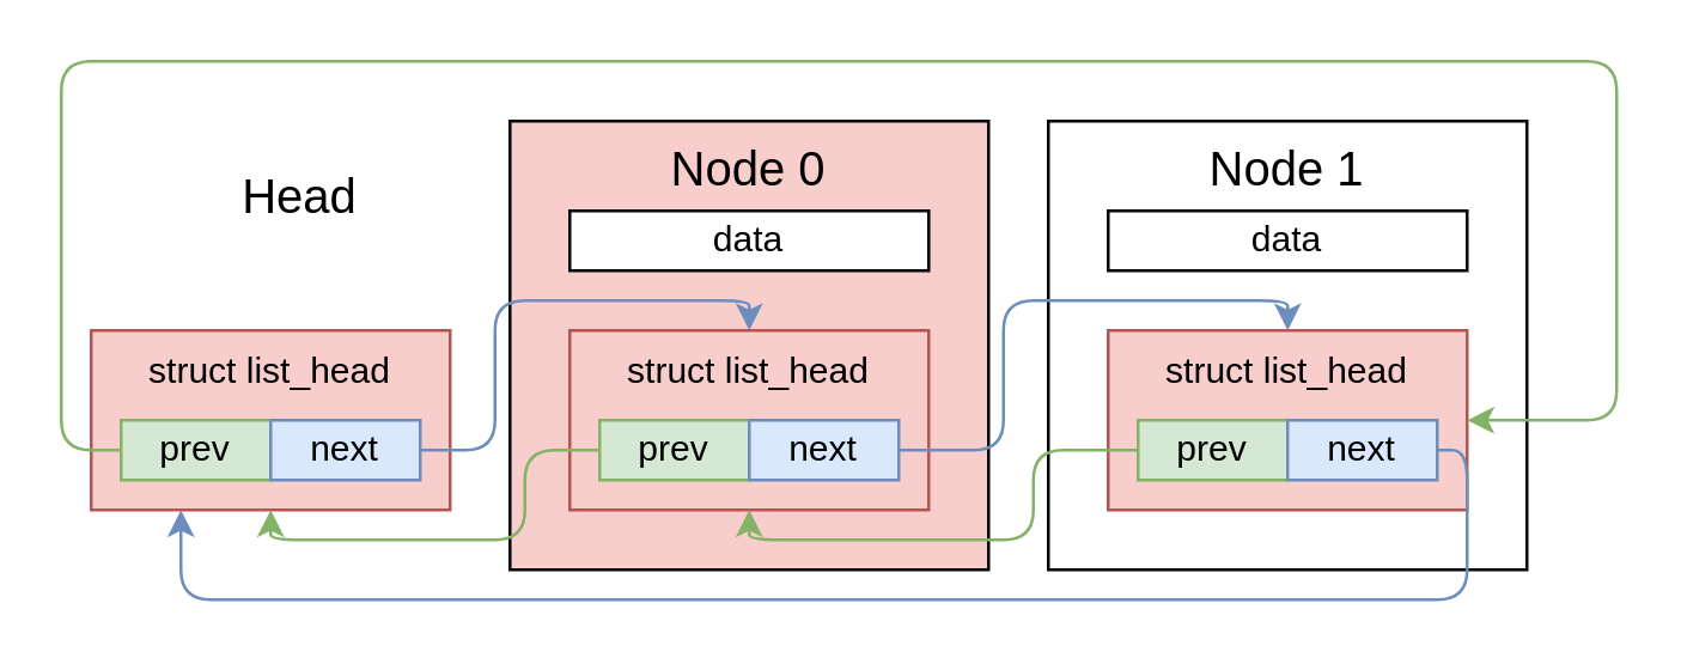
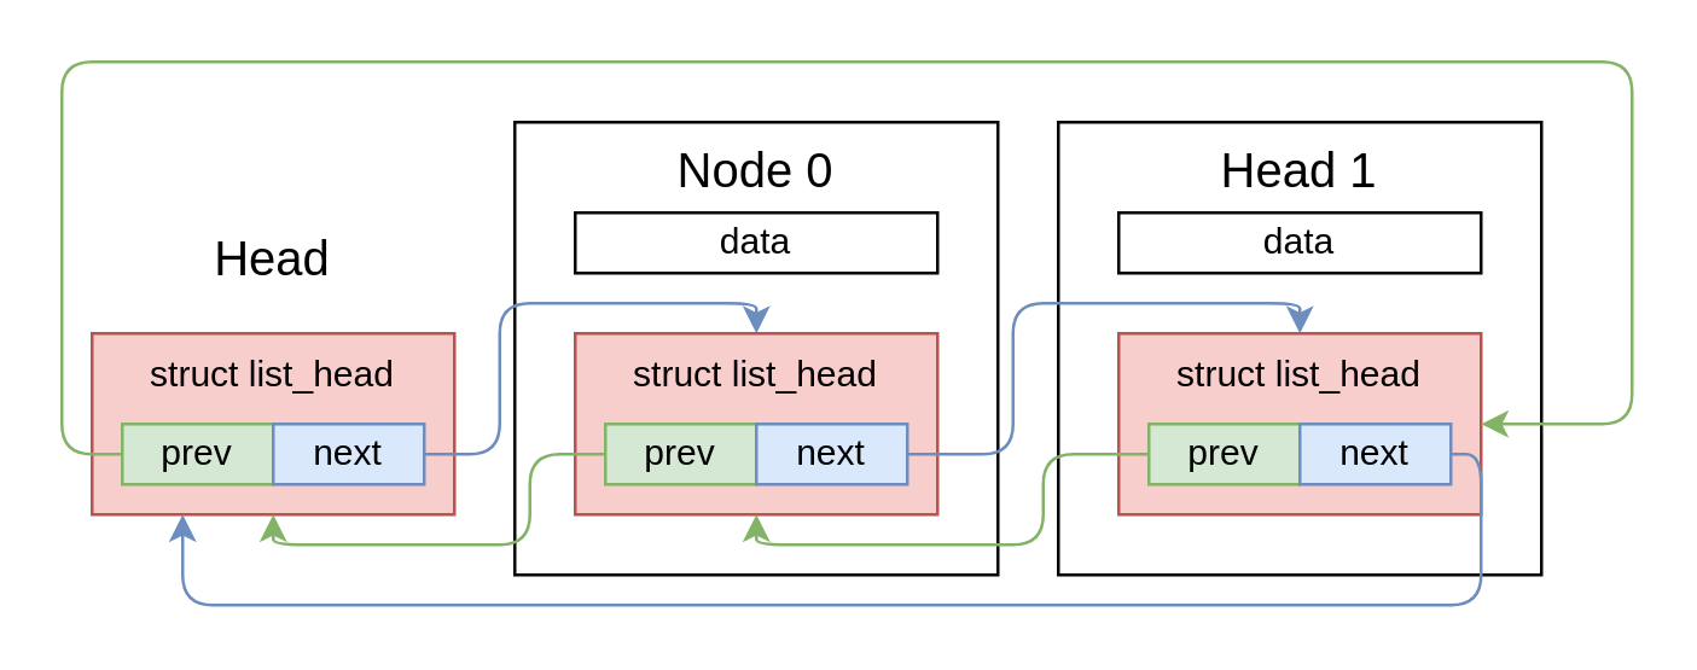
- <mxCell id="3" value="Node 0" style="rounded=0;whiteSpace=wrap;html=1;verticalAlign=top;fontSize=16;fillColor=#f8cecc;" vertex="1" parent="1"><mxGeometry x="170" y="40" width="160" height="150" as="geometry" /></mxCell>
+ <mxCell id="3" value="Node 0" style="rounded=0;whiteSpace=wrap;html=1;verticalAlign=top;fontSize=16;" vertex="1" parent="1"><mxGeometry x="170" y="40" width="160" height="150" as="geometry" /></mxCell>
- <mxCell id="12" value="Node 1" style="rounded=0;whiteSpace=wrap;html=1;verticalAlign=top;fontSize=16;" vertex="1" parent="1"><mxGeometry x="350" y="40" width="160" height="150" as="geometry" /></mxCell>
+ <mxCell id="12" value="Head 1" style="rounded=0;whiteSpace=wrap;html=1;verticalAlign=top;fontSize=16;" vertex="1" parent="1"><mxGeometry x="350" y="40" width="160" height="150" as="geometry" /></mxCell>
- <mxCell id="20" value="Head" style="text;html=1;align=center;verticalAlign=middle;whiteSpace=wrap;rounded=0;fontFamily=Helvetica;fontSize=16;fontColor=default;labelBackgroundColor=default;" vertex="1" parent="1"><mxGeometry x="70" y="50" width="60" height="30" as="geometry" /></mxCell>
+ <mxCell id="20" value="Head" style="text;html=1;align=center;verticalAlign=middle;whiteSpace=wrap;rounded=0;fontFamily=Helvetica;fontSize=16;fontColor=default;labelBackgroundColor=default;" vertex="1" parent="1"><mxGeometry x="60" y="70" width="60" height="30" as="geometry" /></mxCell>
